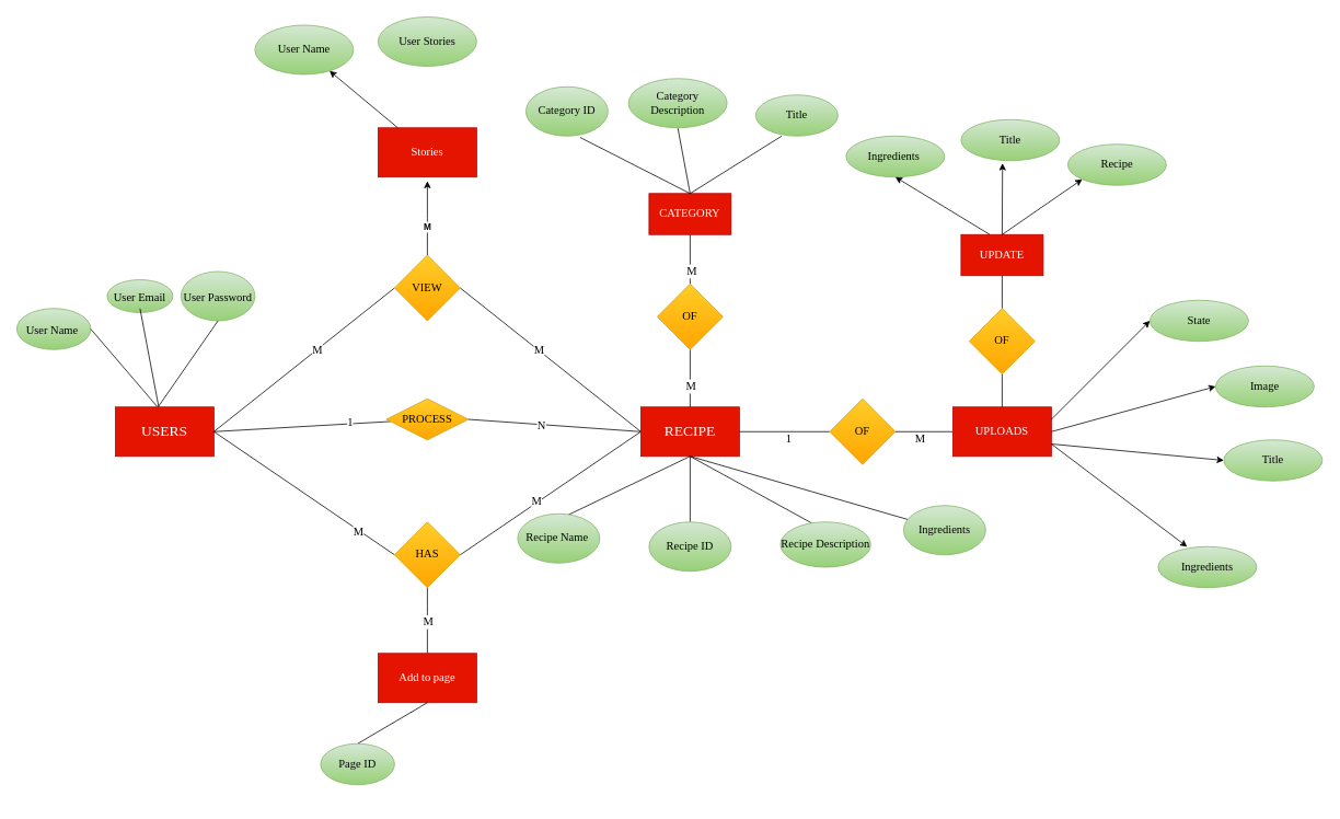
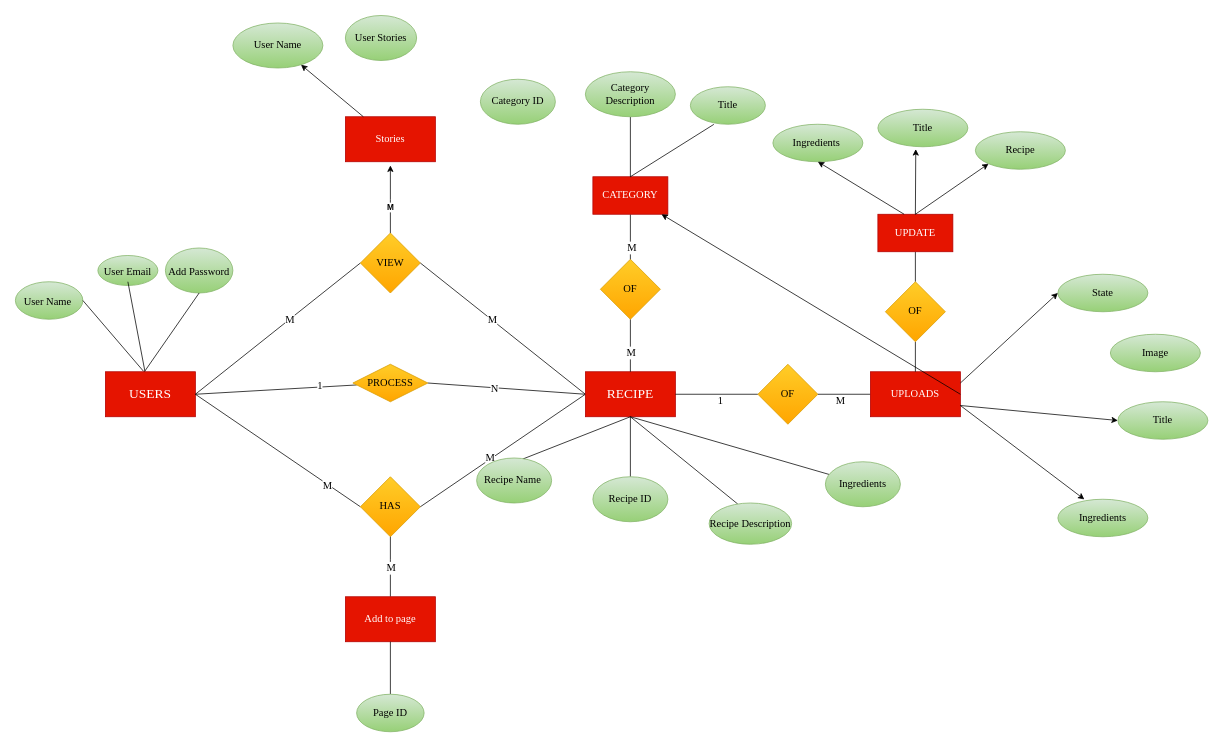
- <mxCell id="68" value="User Stories" style="ellipse;whiteSpace=wrap;html=1;fontSize=14;fontFamily=Comic Sans MS;fillColor=#d5e8d4;strokeColor=#82b366;gradientColor=#97d077;" parent="1" vertex="1"><mxGeometry x="460" y="20" width="120" height="60" as="geometry" /></mxCell>
+ <mxCell id="68" value="User Stories" style="ellipse;whiteSpace=wrap;html=1;fontSize=14;fontFamily=Comic Sans MS;fillColor=#d5e8d4;strokeColor=#82b366;gradientColor=#97d077;" parent="1" vertex="1"><mxGeometry x="460" y="20" width="95" height="60" as="geometry" /></mxCell>
- <mxCell id="47" value="Category Description" style="ellipse;whiteSpace=wrap;html=1;fontFamily=Comic Sans MS;fontSize=14;fillColor=#d5e8d4;gradientColor=#97d077;strokeColor=#82b366;" parent="1" vertex="1"><mxGeometry x="765" y="95" width="120" height="60" as="geometry" /></mxCell>
+ <mxCell id="47" value="Category Description" style="ellipse;whiteSpace=wrap;html=1;fontFamily=Comic Sans MS;fontSize=14;fillColor=#d5e8d4;gradientColor=#97d077;strokeColor=#82b366;" parent="1" vertex="1"><mxGeometry x="780" y="95" width="120" height="60" as="geometry" /></mxCell>
- <mxCell id="45" value="" style="endArrow=none;html=1;rounded=0;fontFamily=Comic Sans MS;fontSize=14;exitX=0.5;exitY=0;exitDx=0;exitDy=0;entryX=0.66;entryY=1.028;entryDx=0;entryDy=0;entryPerimeter=0;" parent="1" source="42" target="48" edge="1"><mxGeometry width="50" height="50" relative="1" as="geometry"><mxPoint x="750" y="205" as="sourcePoint" /><mxPoint x="800" y="155" as="targetPoint" /></mxGeometry></mxCell>
- <mxCell id="2" value="&lt;font style=&quot;font-size: 14px&quot;&gt;User Password&lt;/font&gt;" style="ellipse;whiteSpace=wrap;html=1;fontFamily=Comic Sans MS;fontSize=18;fillColor=#d5e8d4;gradientColor=#97d077;strokeColor=#82b366;" parent="1" vertex="1"><mxGeometry x="220" y="330" width="90" height="60" as="geometry" /></mxCell>
+ <mxCell id="2" value="&lt;font style=&quot;font-size: 14px&quot;&gt;Add Password&lt;/font&gt;" style="ellipse;whiteSpace=wrap;html=1;fontFamily=Comic Sans MS;fontSize=18;fillColor=#d5e8d4;gradientColor=#97d077;strokeColor=#82b366;" parent="1" vertex="1"><mxGeometry x="220" y="330" width="90" height="60" as="geometry" /></mxCell>
- <mxCell id="73" value="State" style="ellipse;whiteSpace=wrap;html=1;fontFamily=Comic Sans MS;fontSize=14;fillColor=#d5e8d4;gradientColor=#97d077;strokeColor=#82b366;" vertex="1" parent="1"><mxGeometry x="1400" y="365" width="120" height="50" as="geometry" /></mxCell>
+ <mxCell id="73" value="State" style="ellipse;whiteSpace=wrap;html=1;fontFamily=Comic Sans MS;fontSize=14;fillColor=#d5e8d4;gradientColor=#97d077;strokeColor=#82b366;" vertex="1" parent="1"><mxGeometry x="1410" y="365" width="120" height="50" as="geometry" /></mxCell>
- <mxCell id="75" value="" style="endArrow=classic;html=1;rounded=0;exitX=1;exitY=0.5;exitDx=0;exitDy=0;entryX=0;entryY=0.5;entryDx=0;entryDy=0;" edge="1" parent="1" source="35" target="56"><mxGeometry width="50" height="50" relative="1" as="geometry"><mxPoint x="1410" y="535" as="sourcePoint" /><mxPoint x="1460" y="485" as="targetPoint" /></mxGeometry></mxCell>
+ <mxCell id="75" value="" style="endArrow=classic;html=1;rounded=0;exitX=1;exitY=0.5;exitDx=0;exitDy=0;" edge="1" parent="1" source="35" target="42"><mxGeometry width="50" height="50" relative="1" as="geometry"><mxPoint x="1410" y="535" as="sourcePoint" /><mxPoint x="1460" y="485" as="targetPoint" /></mxGeometry></mxCell>
- <mxCell id="36" value="Recipe Name&amp;nbsp;" style="ellipse;whiteSpace=wrap;html=1;fontFamily=Comic Sans MS;fontSize=14;fillColor=#d5e8d4;gradientColor=#97d077;strokeColor=#82b366;" parent="1" vertex="1"><mxGeometry x="630" y="625" width="100" height="60" as="geometry" /></mxCell>
+ <mxCell id="36" value="Recipe Name&amp;nbsp;" style="ellipse;whiteSpace=wrap;html=1;fontFamily=Comic Sans MS;fontSize=14;fillColor=#d5e8d4;gradientColor=#97d077;strokeColor=#82b366;" parent="1" vertex="1"><mxGeometry x="635" y="610" width="100" height="60" as="geometry" /></mxCell>
- <mxCell id="38" value="Recipe Description" style="ellipse;whiteSpace=wrap;html=1;fontFamily=Comic Sans MS;fontSize=14;fillColor=#d5e8d4;gradientColor=#97d077;strokeColor=#82b366;" parent="1" vertex="1"><mxGeometry x="950" y="635" width="110" height="55" as="geometry" /></mxCell>
+ <mxCell id="38" value="Recipe Description" style="ellipse;whiteSpace=wrap;html=1;fontFamily=Comic Sans MS;fontSize=14;fillColor=#d5e8d4;gradientColor=#97d077;strokeColor=#82b366;" parent="1" vertex="1"><mxGeometry x="945" y="670" width="110" height="55" as="geometry" /></mxCell>
- <mxCell id="53" value="Page ID" style="ellipse;whiteSpace=wrap;html=1;fontFamily=Comic Sans MS;fontSize=14;fillColor=#d5e8d4;gradientColor=#97d077;strokeColor=#82b366;" parent="1" vertex="1"><mxGeometry x="390" y="905" width="90" height="50" as="geometry" /></mxCell>
+ <mxCell id="53" value="Page ID" style="ellipse;whiteSpace=wrap;html=1;fontFamily=Comic Sans MS;fontSize=14;fillColor=#d5e8d4;gradientColor=#97d077;strokeColor=#82b366;" parent="1" vertex="1"><mxGeometry x="475" y="925" width="90" height="50" as="geometry" /></mxCell>
